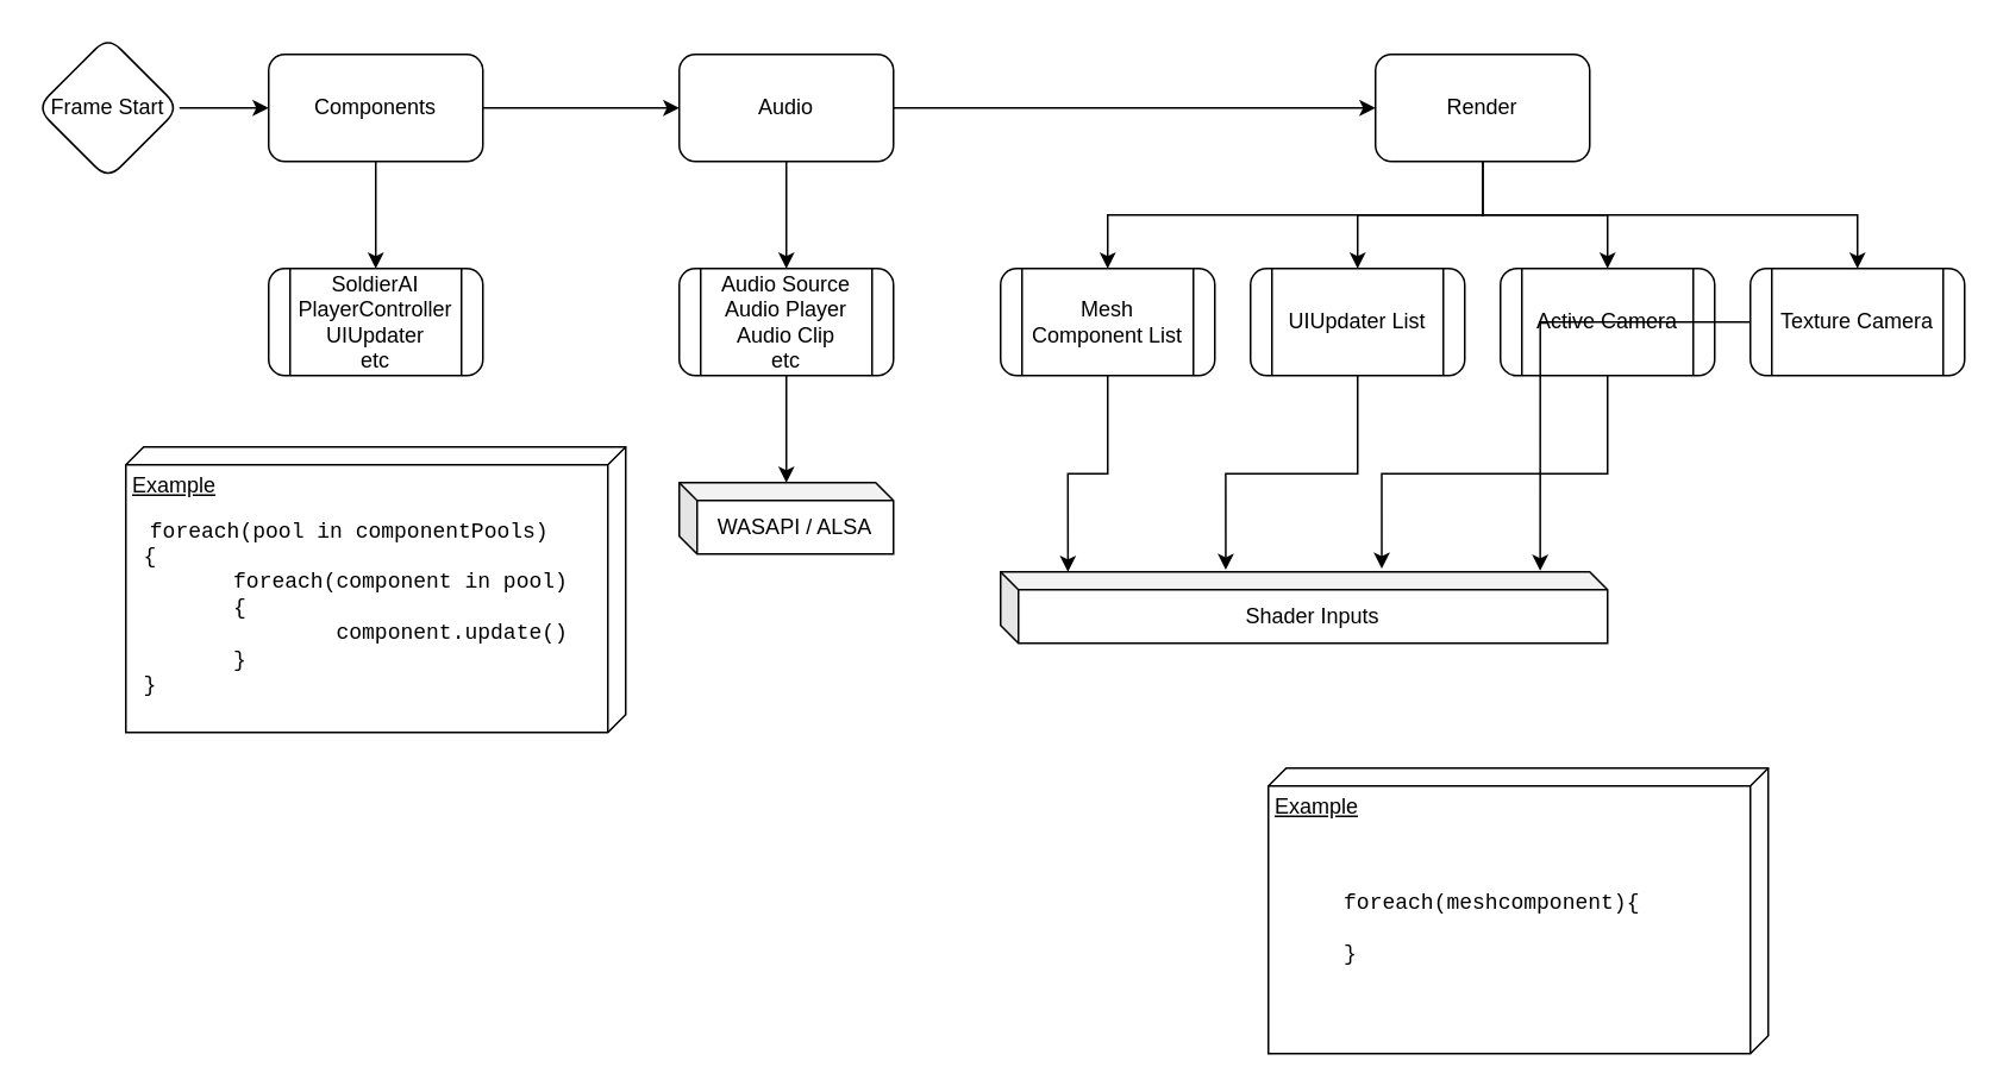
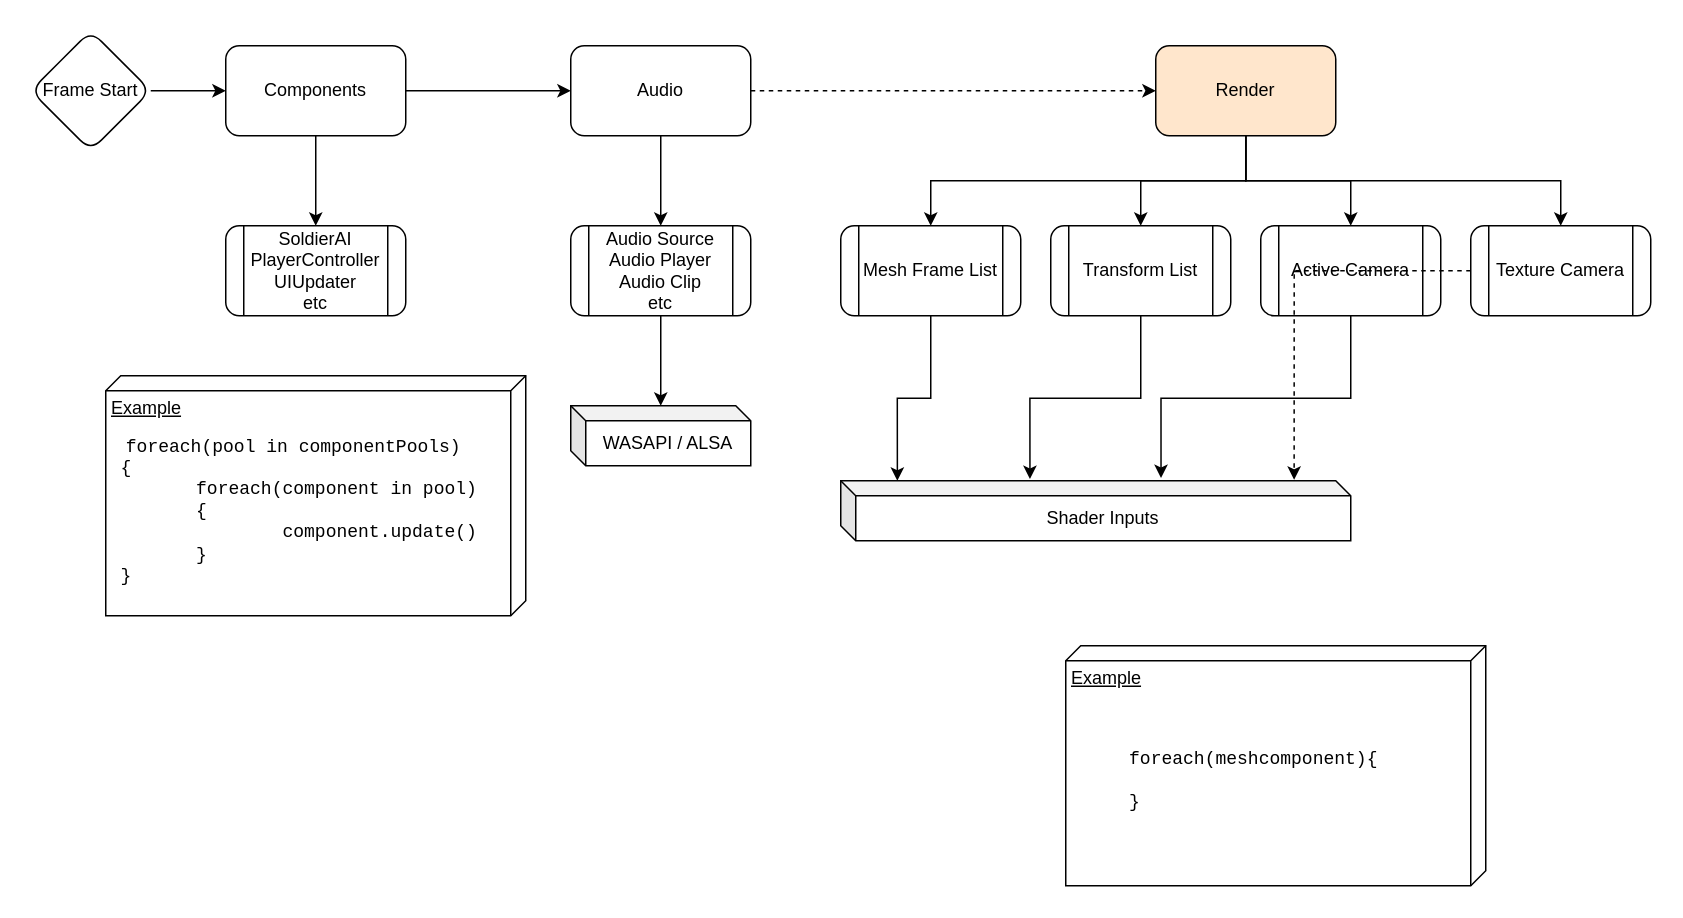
- <mxCell id="10" style="edgeStyle=orthogonalEdgeStyle;rounded=0;orthogonalLoop=1;jettySize=auto;html=1;entryX=0;entryY=0.5;entryDx=0;entryDy=0;fontFamily=Helvetica;fontSize=12;fontColor=default;" edge="1" parent="1" source="12" target="6"><mxGeometry relative="1" as="geometry" /></mxCell>
+ <mxCell id="10" style="edgeStyle=orthogonalEdgeStyle;rounded=0;orthogonalLoop=1;jettySize=auto;html=1;entryX=0;entryY=0.5;entryDx=0;entryDy=0;fontFamily=Helvetica;fontSize=12;fontColor=default;dashed=1;" edge="1" parent="1" source="12" target="6"><mxGeometry relative="1" as="geometry" /></mxCell>
- <mxCell id="6" value="Render" style="rounded=1;whiteSpace=wrap;html=1;" vertex="1" parent="1"><mxGeometry x="770" y="30" width="120" height="60" as="geometry" /></mxCell>
+ <mxCell id="6" value="Render" style="rounded=1;whiteSpace=wrap;html=1;fillColor=#ffe6cc;" vertex="1" parent="1"><mxGeometry x="770" y="30" width="120" height="60" as="geometry" /></mxCell>
- <mxCell id="19" value="Mesh Component List" style="shape=process;whiteSpace=wrap;html=1;backgroundOutline=1;rounded=1;strokeColor=default;align=center;verticalAlign=middle;fontFamily=Helvetica;fontSize=12;fontColor=default;fillColor=default;" vertex="1" parent="1"><mxGeometry x="560" y="150" width="120" height="60" as="geometry" /></mxCell>
+ <mxCell id="19" value="Mesh Frame List" style="shape=process;whiteSpace=wrap;html=1;backgroundOutline=1;rounded=1;strokeColor=default;align=center;verticalAlign=middle;fontFamily=Helvetica;fontSize=12;fontColor=default;fillColor=default;" vertex="1" parent="1"><mxGeometry x="560" y="150" width="120" height="60" as="geometry" /></mxCell>
- <mxCell id="20" value="UIUpdater List" style="shape=process;whiteSpace=wrap;html=1;backgroundOutline=1;rounded=1;strokeColor=default;align=center;verticalAlign=middle;fontFamily=Helvetica;fontSize=12;fontColor=default;fillColor=default;" vertex="1" parent="1"><mxGeometry x="700" y="150" width="120" height="60" as="geometry" /></mxCell>
+ <mxCell id="20" value="Transform List" style="shape=process;whiteSpace=wrap;html=1;backgroundOutline=1;rounded=1;strokeColor=default;align=center;verticalAlign=middle;fontFamily=Helvetica;fontSize=12;fontColor=default;fillColor=default;" vertex="1" parent="1"><mxGeometry x="700" y="150" width="120" height="60" as="geometry" /></mxCell>
- <mxCell id="27" style="edgeStyle=orthogonalEdgeStyle;rounded=0;orthogonalLoop=1;jettySize=auto;html=1;entryX=0.889;entryY=-0.016;entryDx=0;entryDy=0;entryPerimeter=0;fontFamily=Helvetica;fontSize=12;fontColor=default;" edge="1" parent="1" source="22" target="21"><mxGeometry relative="1" as="geometry" /></mxCell>
+ <mxCell id="27" style="edgeStyle=orthogonalEdgeStyle;rounded=0;orthogonalLoop=1;jettySize=auto;html=1;entryX=0.889;entryY=-0.016;entryDx=0;entryDy=0;entryPerimeter=0;fontFamily=Helvetica;fontSize=12;fontColor=default;dashed=1;" edge="1" parent="1" source="22" target="21"><mxGeometry relative="1" as="geometry" /></mxCell>
